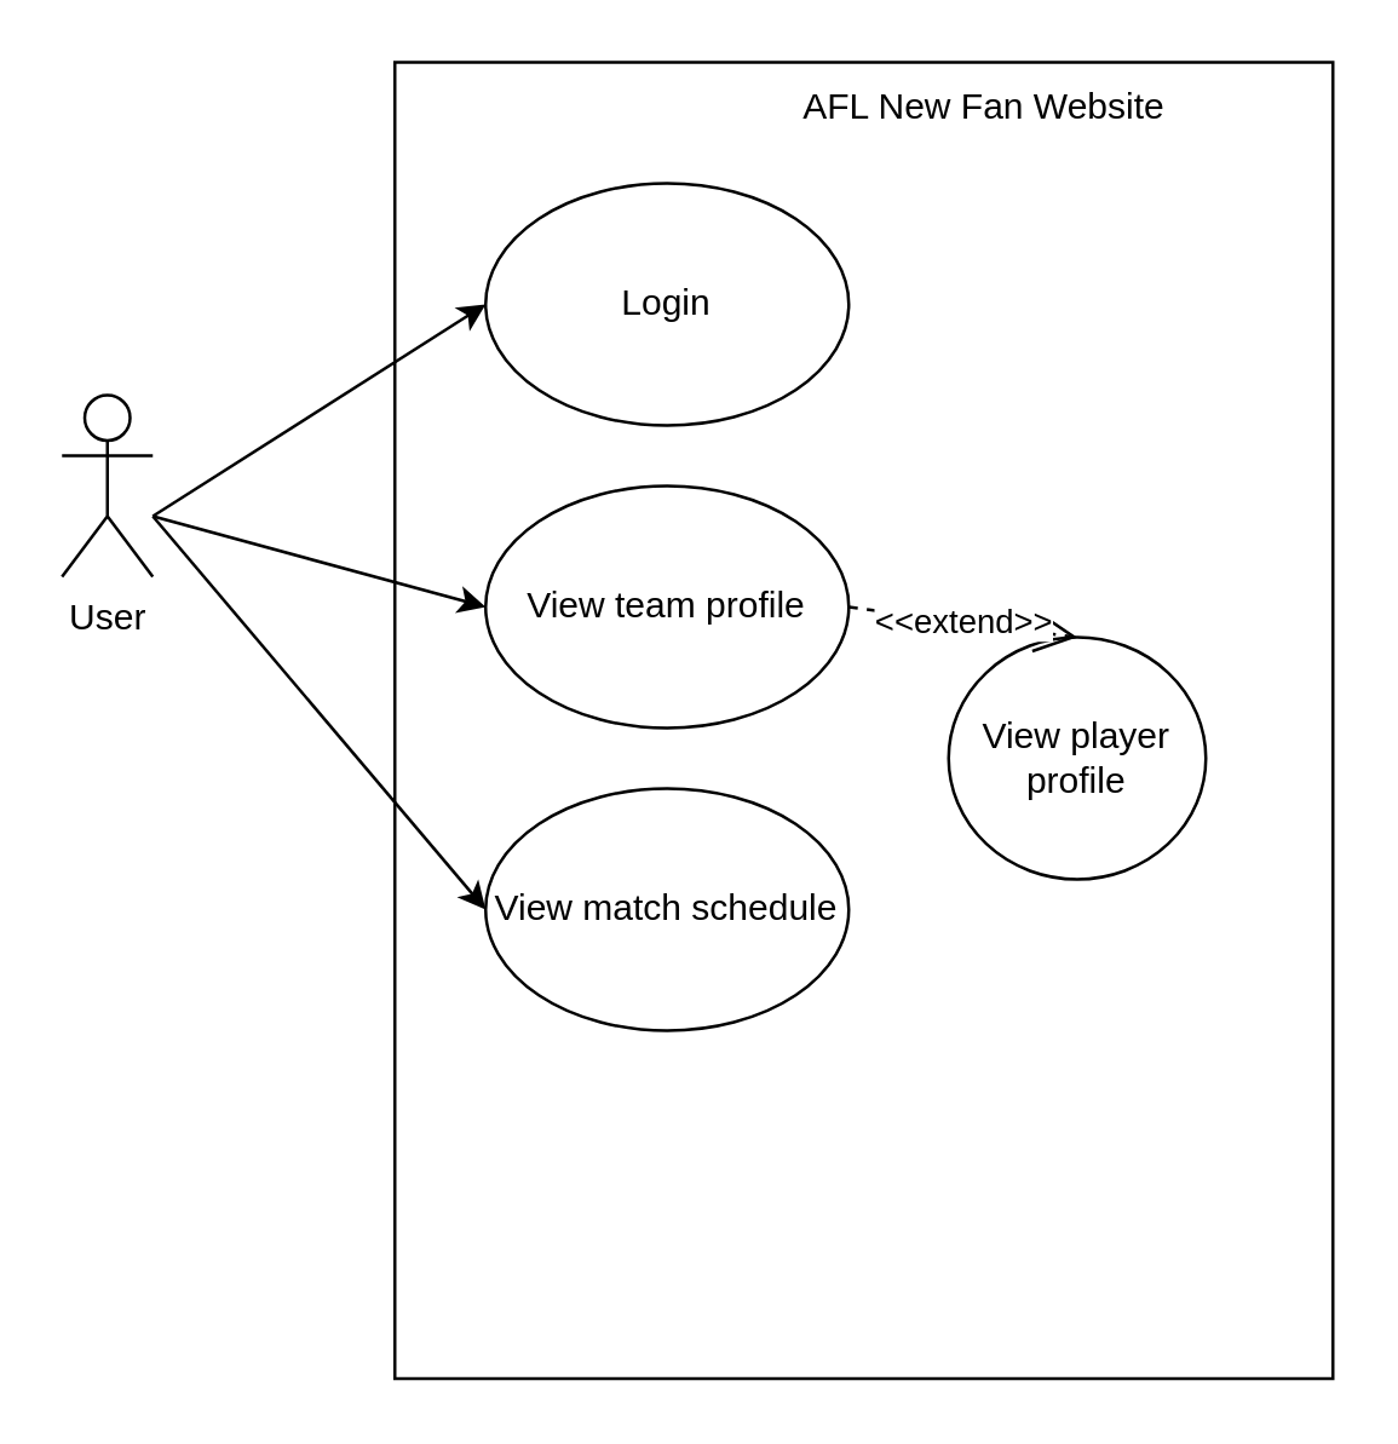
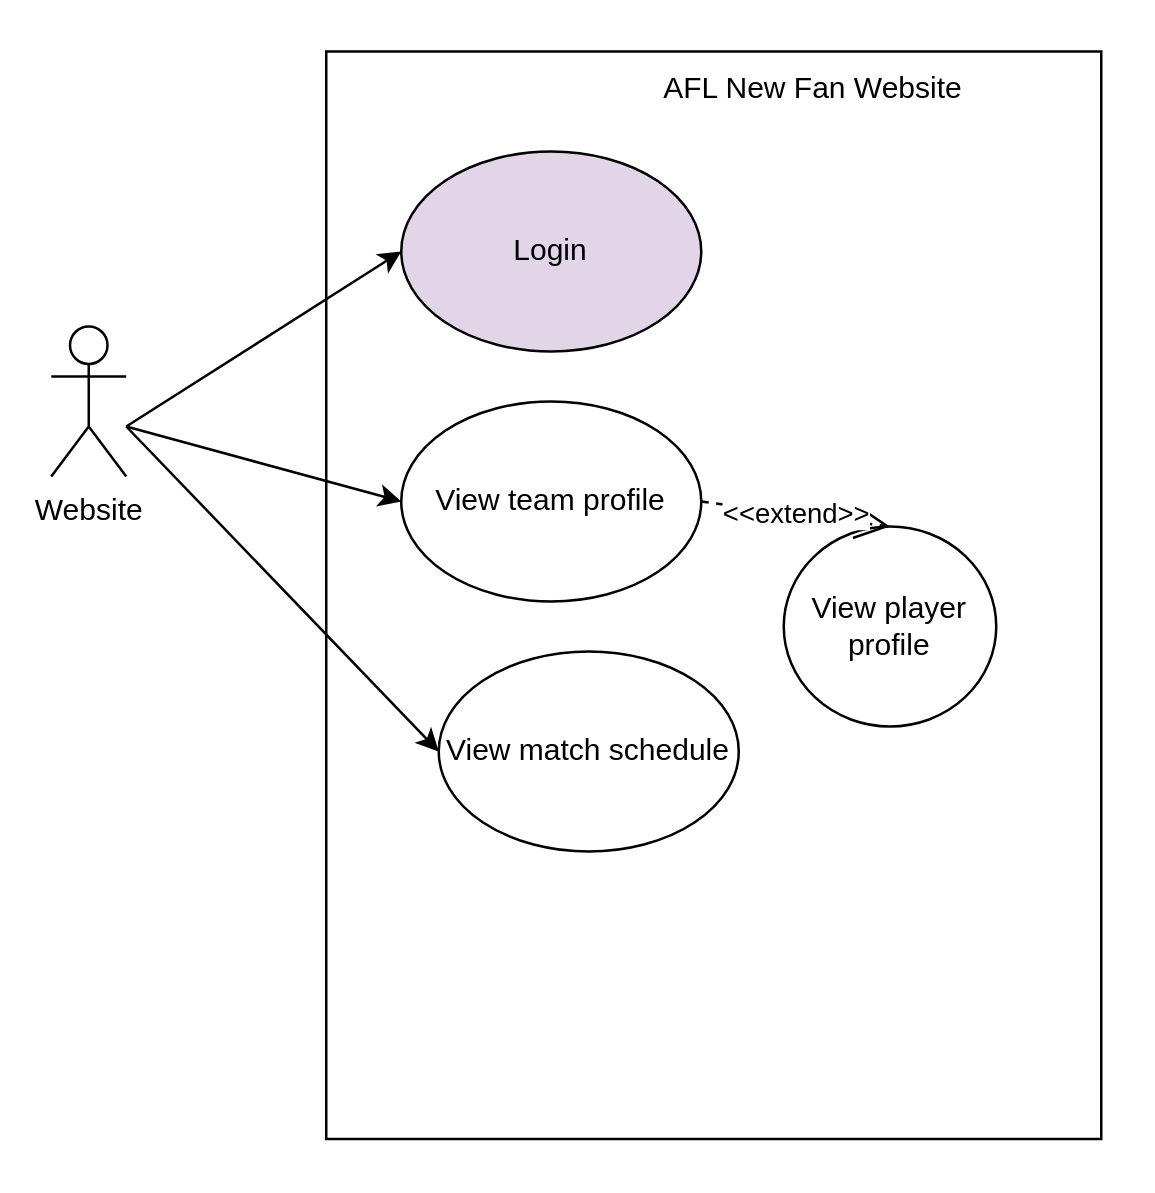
- <mxCell id="4" value="Login&lt;br&gt;" parent="1" vertex="1" style="ellipse;whiteSpace=wrap;html=1;"><mxGeometry as="geometry" height="80" width="120" y="60" x="160" /></mxCell>
+ <mxCell id="4" value="Login&lt;br&gt;" parent="1" vertex="1" style="ellipse;whiteSpace=wrap;html=1;fillColor=#e1d5e7;"><mxGeometry as="geometry" height="80" width="120" y="60" x="160" /></mxCell>
- <mxCell id="2" value="User" parent="1" vertex="1" style="shape=umlActor;verticalLabelPosition=bottom;labelBackgroundColor=#ffffff;verticalAlign=top;html=1;outlineConnect=0;"><mxGeometry as="geometry" height="60" width="30" y="130" x="20" /></mxCell>
+ <mxCell id="2" value="Website" parent="1" vertex="1" style="shape=umlActor;verticalLabelPosition=bottom;labelBackgroundColor=#ffffff;verticalAlign=top;html=1;outlineConnect=0;"><mxGeometry as="geometry" height="60" width="30" y="130" x="20" /></mxCell>
- <mxCell id="6" value="View match schedule&lt;br&gt;" parent="1" vertex="1" style="ellipse;whiteSpace=wrap;html=1;"><mxGeometry as="geometry" height="80" width="120" y="260" x="160" /></mxCell>
+ <mxCell id="6" value="View match schedule&lt;br&gt;" parent="1" vertex="1" style="ellipse;whiteSpace=wrap;html=1;"><mxGeometry x="175" y="260" as="geometry" height="80" width="120" /></mxCell>
